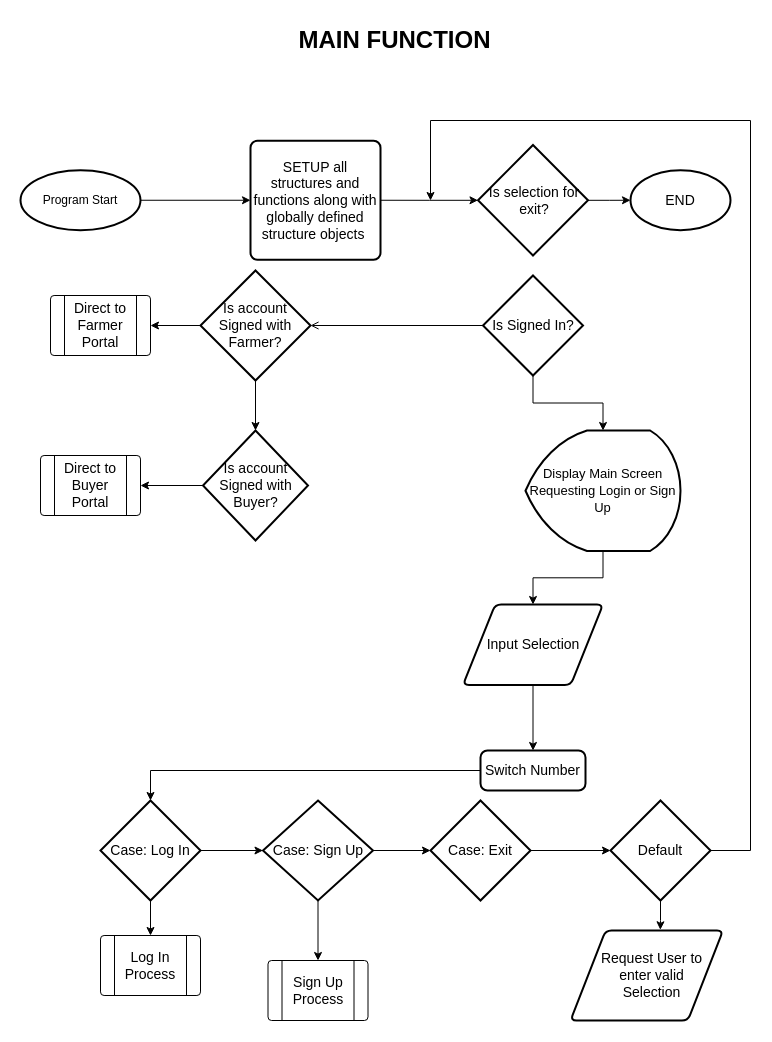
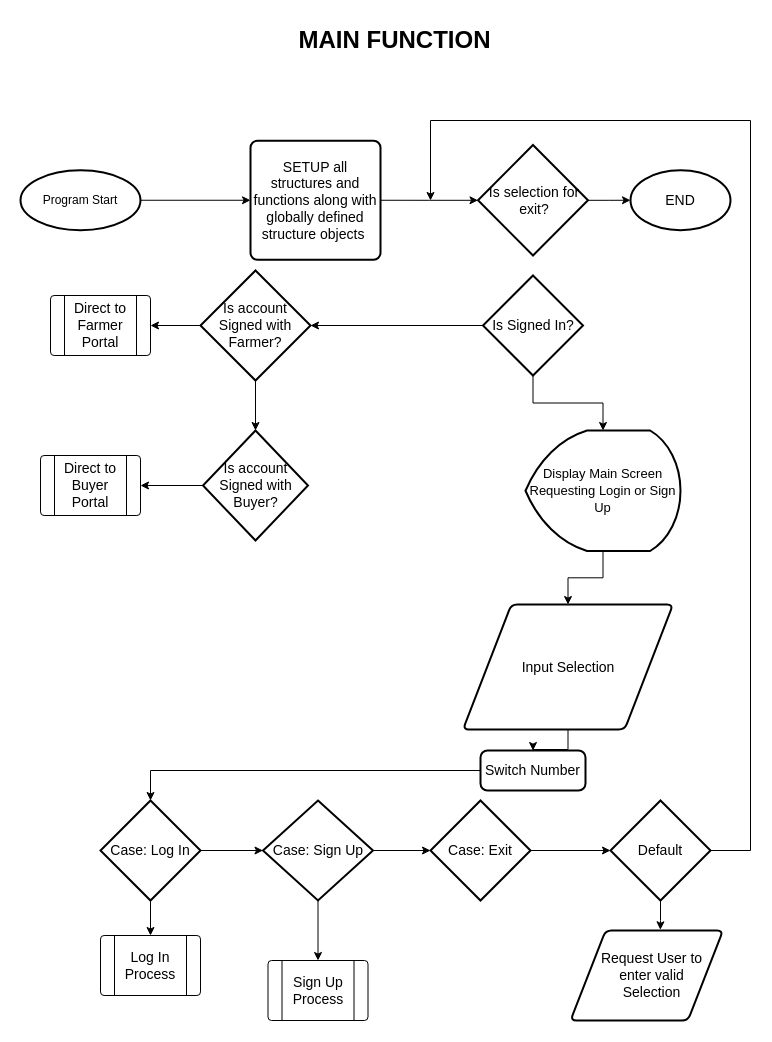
- <mxCell id="34" style="edgeStyle=orthogonalEdgeStyle;rounded=0;orthogonalLoop=1;jettySize=auto;html=1;fontSize=14;endArrow=open;" edge="1" parent="1" source="36" target="14"><mxGeometry relative="1" as="geometry" /></mxCell>
+ <mxCell id="34" style="edgeStyle=orthogonalEdgeStyle;rounded=0;orthogonalLoop=1;jettySize=auto;html=1;fontSize=14;" edge="1" parent="1" source="36" target="14"><mxGeometry relative="1" as="geometry" /></mxCell>
- <mxCell id="9" value="Input Selection" style="shape=parallelogram;html=1;strokeWidth=2;perimeter=parallelogramPerimeter;whiteSpace=wrap;rounded=1;arcSize=12;size=0.23;fontSize=14;" vertex="1" parent="1"><mxGeometry x="462.5" y="604" width="140" height="80.5" as="geometry" /></mxCell>
+ <mxCell id="9" value="Input Selection" style="shape=parallelogram;html=1;strokeWidth=2;perimeter=parallelogramPerimeter;whiteSpace=wrap;rounded=1;arcSize=12;size=0.23;fontSize=14;" vertex="1" parent="1"><mxGeometry x="462.5" y="604" width="210" height="125" as="geometry" /></mxCell>
